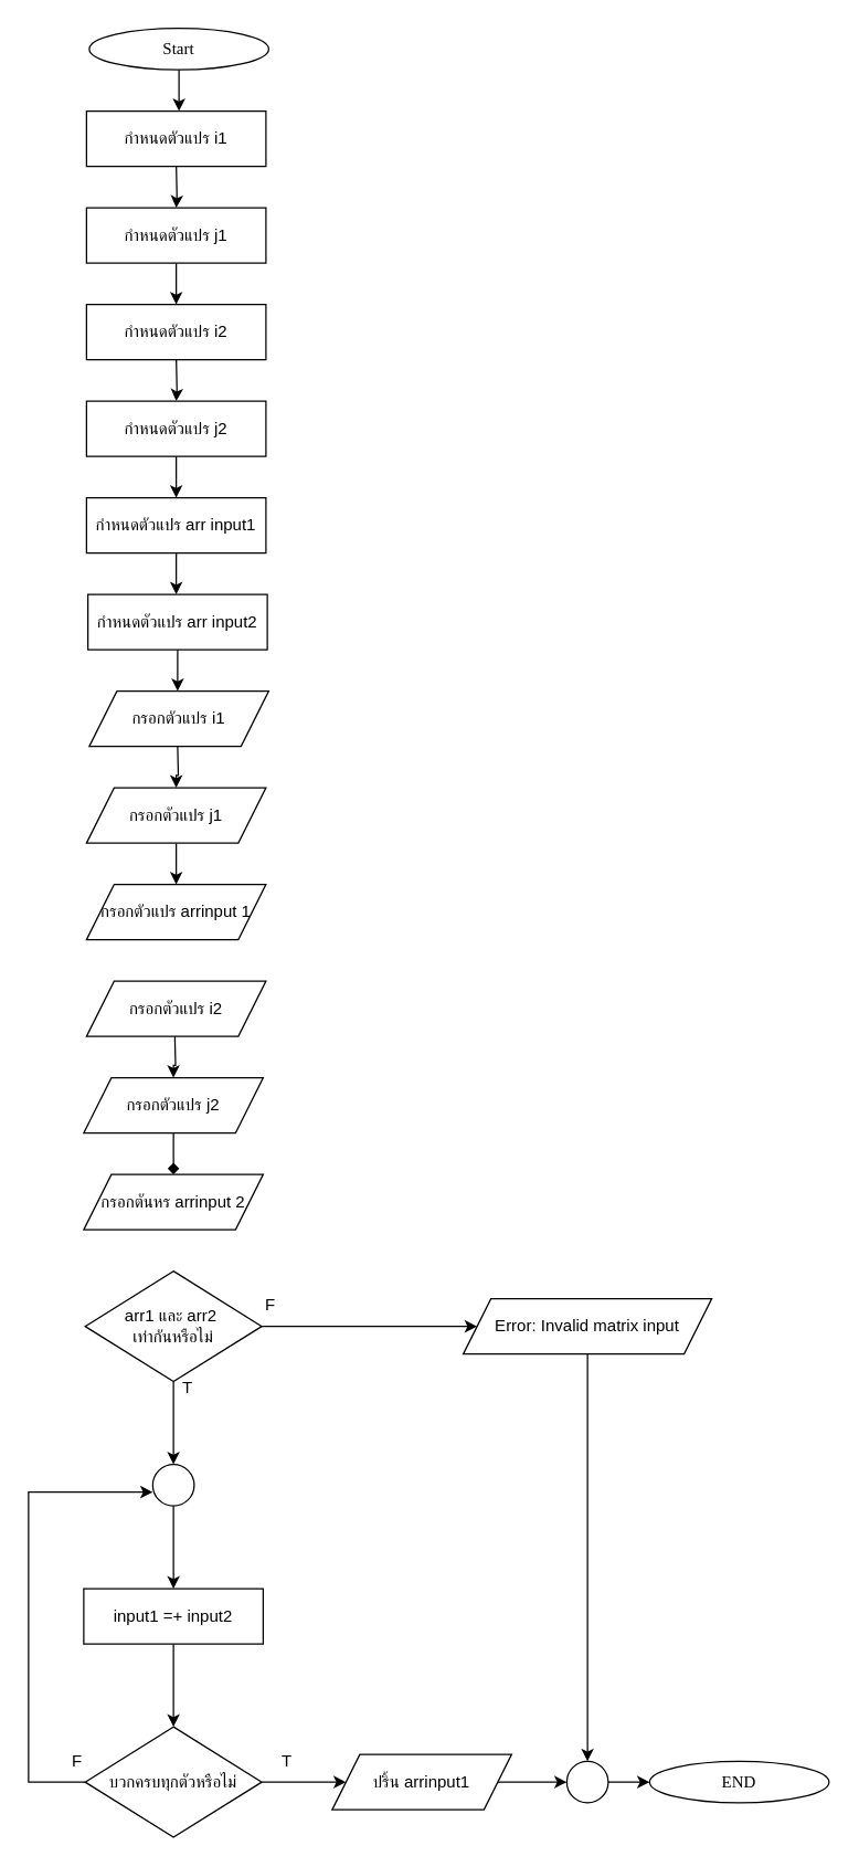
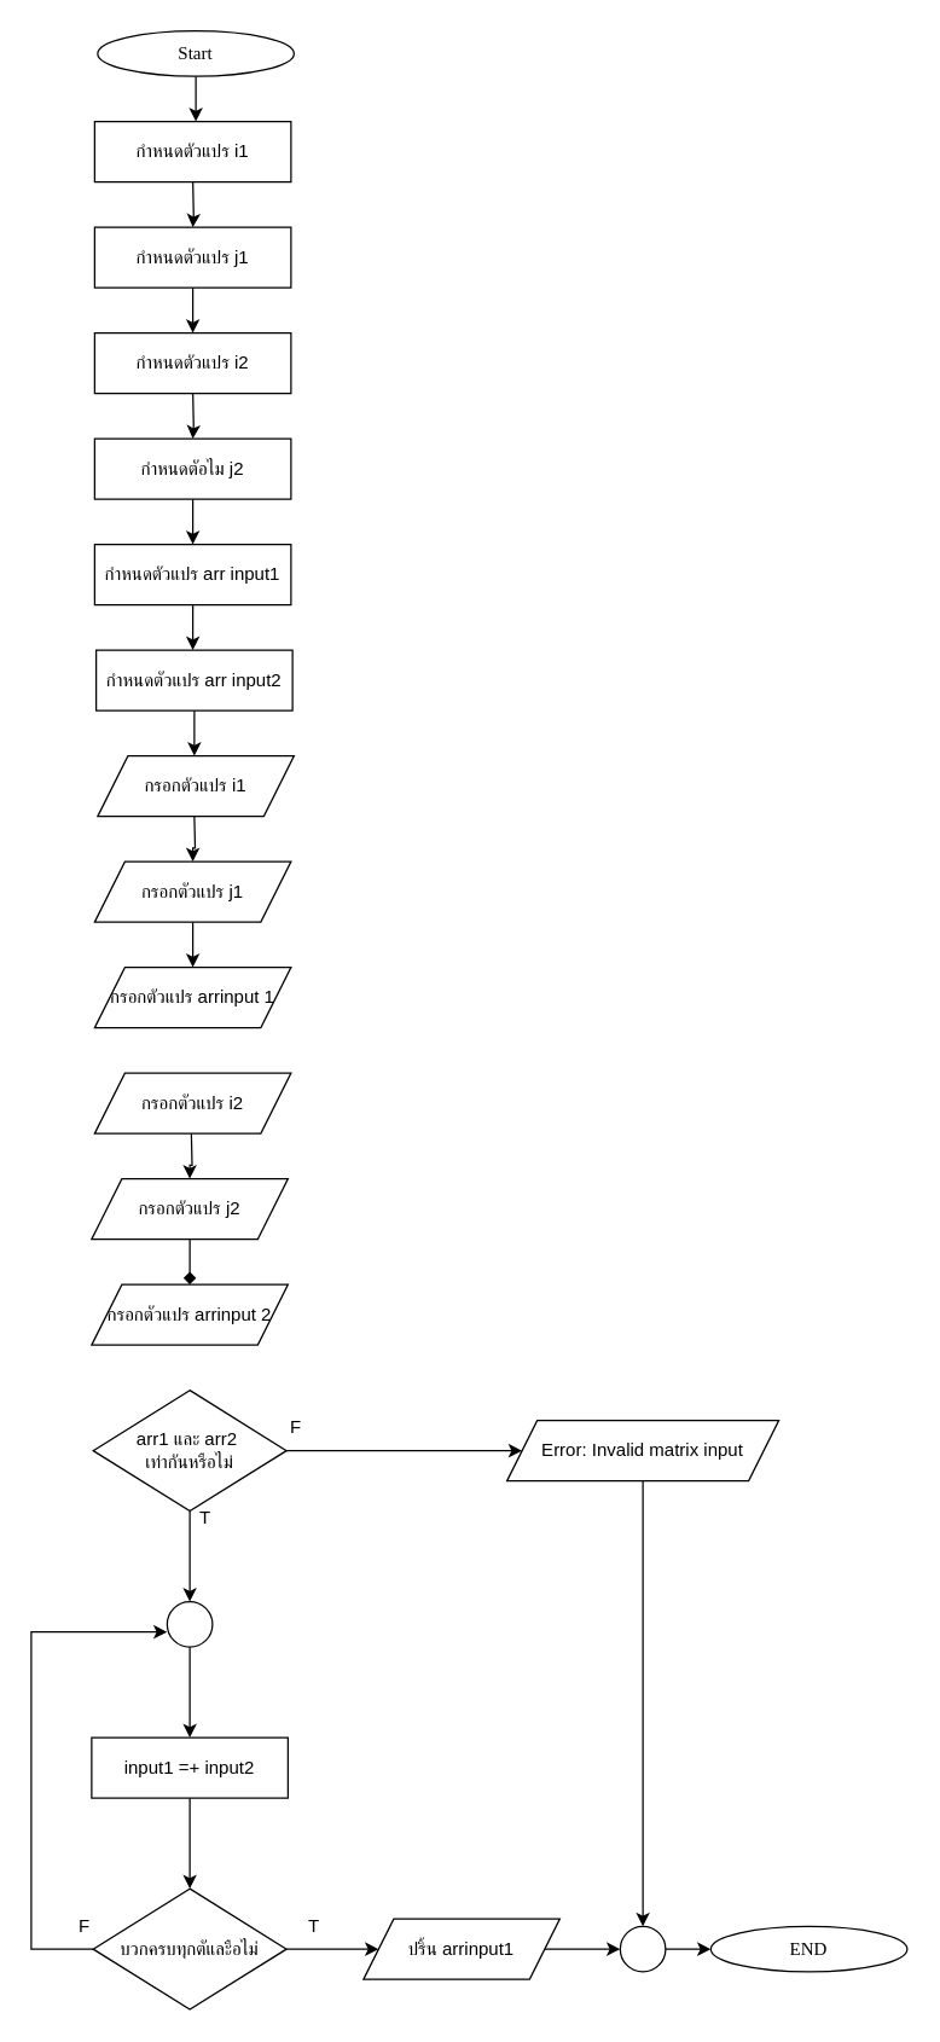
- <mxCell id="15" value="กำหนดตัวแปร j2" style="rounded=0;whiteSpace=wrap;html=1;" vertex="1" parent="1"><mxGeometry x="62" y="290" width="130" height="40" as="geometry" /></mxCell>
+ <mxCell id="15" value="กำหนดตัอไม j2" style="rounded=0;whiteSpace=wrap;html=1;" vertex="1" parent="1"><mxGeometry x="62" y="290" width="130" height="40" as="geometry" /></mxCell>
- <mxCell id="25" value="กรอกตันหร arrinput 2" style="rounded=0;whiteSpace=wrap;html=1;shape=parallelogram;perimeter=parallelogramPerimeter;fixedSize=1;" vertex="1" parent="1"><mxGeometry x="60" y="850" width="130" height="40" as="geometry" /></mxCell>
+ <mxCell id="25" value="กรอกตัวแปร arrinput 2" style="rounded=0;whiteSpace=wrap;html=1;shape=parallelogram;perimeter=parallelogramPerimeter;fixedSize=1;" vertex="1" parent="1"><mxGeometry x="60" y="850" width="130" height="40" as="geometry" /></mxCell>
- <mxCell id="32" value="บวกครบทุกตัวหรือไม่" style="rhombus;whiteSpace=wrap;html=1;" vertex="1" parent="1"><mxGeometry x="61" y="1250" width="128" height="80" as="geometry" /></mxCell>
+ <mxCell id="32" value="บวกครบทุกตัและือไม่" style="rhombus;whiteSpace=wrap;html=1;" vertex="1" parent="1"><mxGeometry x="61" y="1250" width="128" height="80" as="geometry" /></mxCell>
